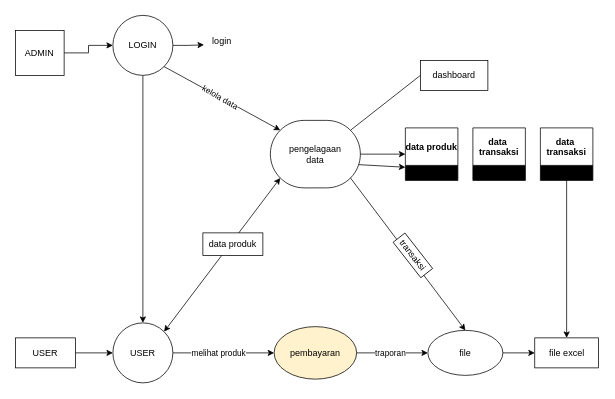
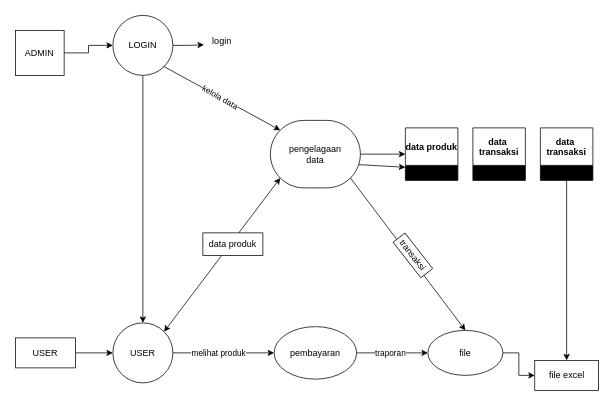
- <mxCell id="19" value="dashboard" style="rounded=0;whiteSpace=wrap;html=1;" parent="1" vertex="1"><mxGeometry x="560" y="80" width="90" height="40" as="geometry" /></mxCell>
- <mxCell id="20" value="" style="endArrow=none;html=1;rounded=0;entryX=0;entryY=0.5;entryDx=0;entryDy=0;exitX=0;exitY=0;exitDx=106.815;exitDy=13.185;exitPerimeter=0;" parent="1" source="16" target="19" edge="1"><mxGeometry width="50" height="50" relative="1" as="geometry"><mxPoint x="430" y="115" as="sourcePoint" /><mxPoint x="480" y="-45" as="targetPoint" /></mxGeometry></mxCell>
- <mxCell id="28" value="pembayaran" style="ellipse;whiteSpace=wrap;html=1;fillColor=#fff2cc;" parent="1" vertex="1"><mxGeometry x="365" y="435" width="110" height="70" as="geometry" /></mxCell>
+ <mxCell id="28" value="pembayaran" style="ellipse;whiteSpace=wrap;html=1;" parent="1" vertex="1"><mxGeometry x="365" y="435" width="110" height="70" as="geometry" /></mxCell>
- <mxCell id="31" value="file excel" style="rounded=0;whiteSpace=wrap;html=1;" parent="1" vertex="1"><mxGeometry x="712.5" y="450" width="85" height="40" as="geometry" /></mxCell>
+ <mxCell id="31" value="file excel" style="rounded=0;whiteSpace=wrap;html=1;" parent="1" vertex="1"><mxGeometry x="712.5" y="480" width="85" height="40" as="geometry" /></mxCell>
